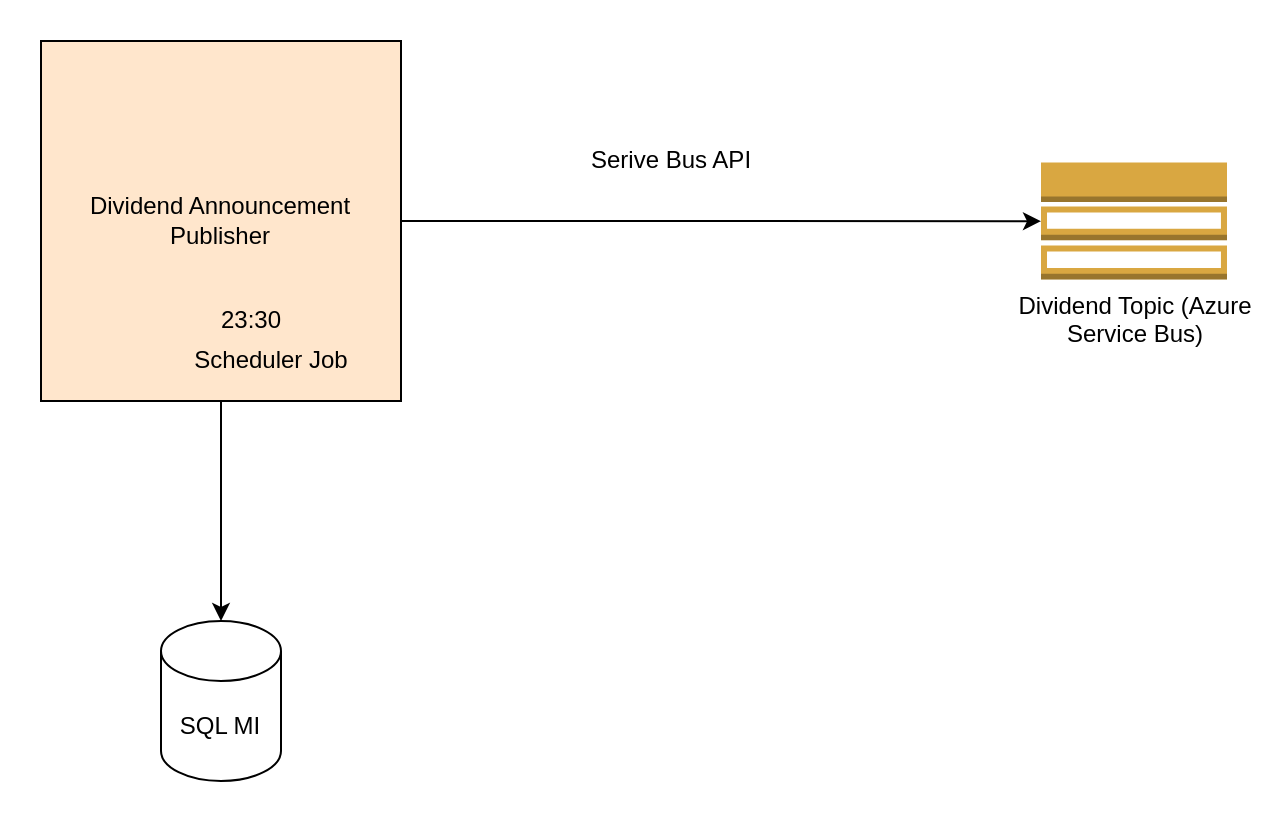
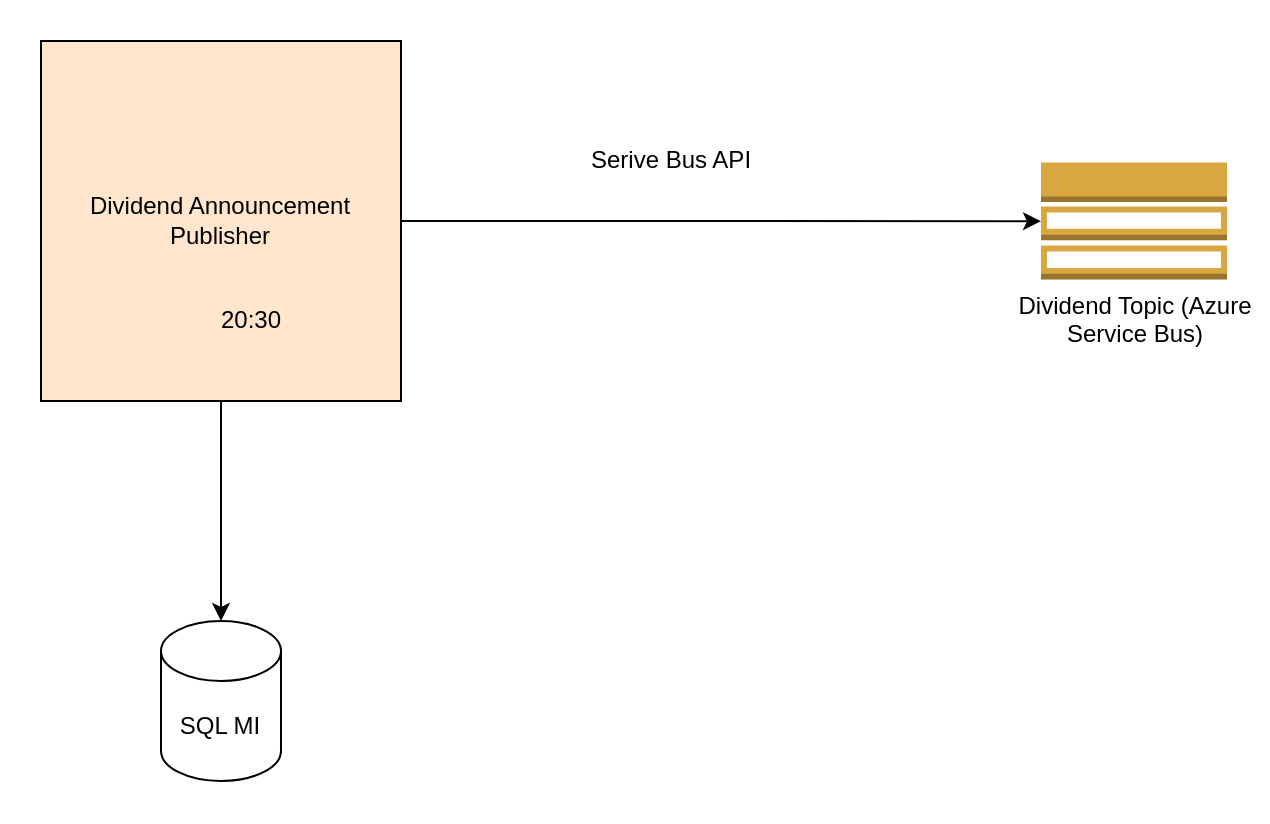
- <mxCell id="7" value="23:30" style="text;html=1;align=center;verticalAlign=middle;resizable=0;points=[];autosize=1;strokeColor=none;" parent="1" vertex="1"><mxGeometry x="100" y="150" width="50" height="20" as="geometry" /></mxCell>
+ <mxCell id="7" value="20:30" style="text;html=1;align=center;verticalAlign=middle;resizable=0;points=[];autosize=1;strokeColor=none;" parent="1" vertex="1"><mxGeometry x="100" y="150" width="50" height="20" as="geometry" /></mxCell>
- <mxCell id="8" value="Scheduler Job" style="text;html=1;align=center;verticalAlign=middle;resizable=0;points=[];autosize=1;strokeColor=none;" parent="1" vertex="1"><mxGeometry x="90" y="170" width="90" height="20" as="geometry" /></mxCell>
